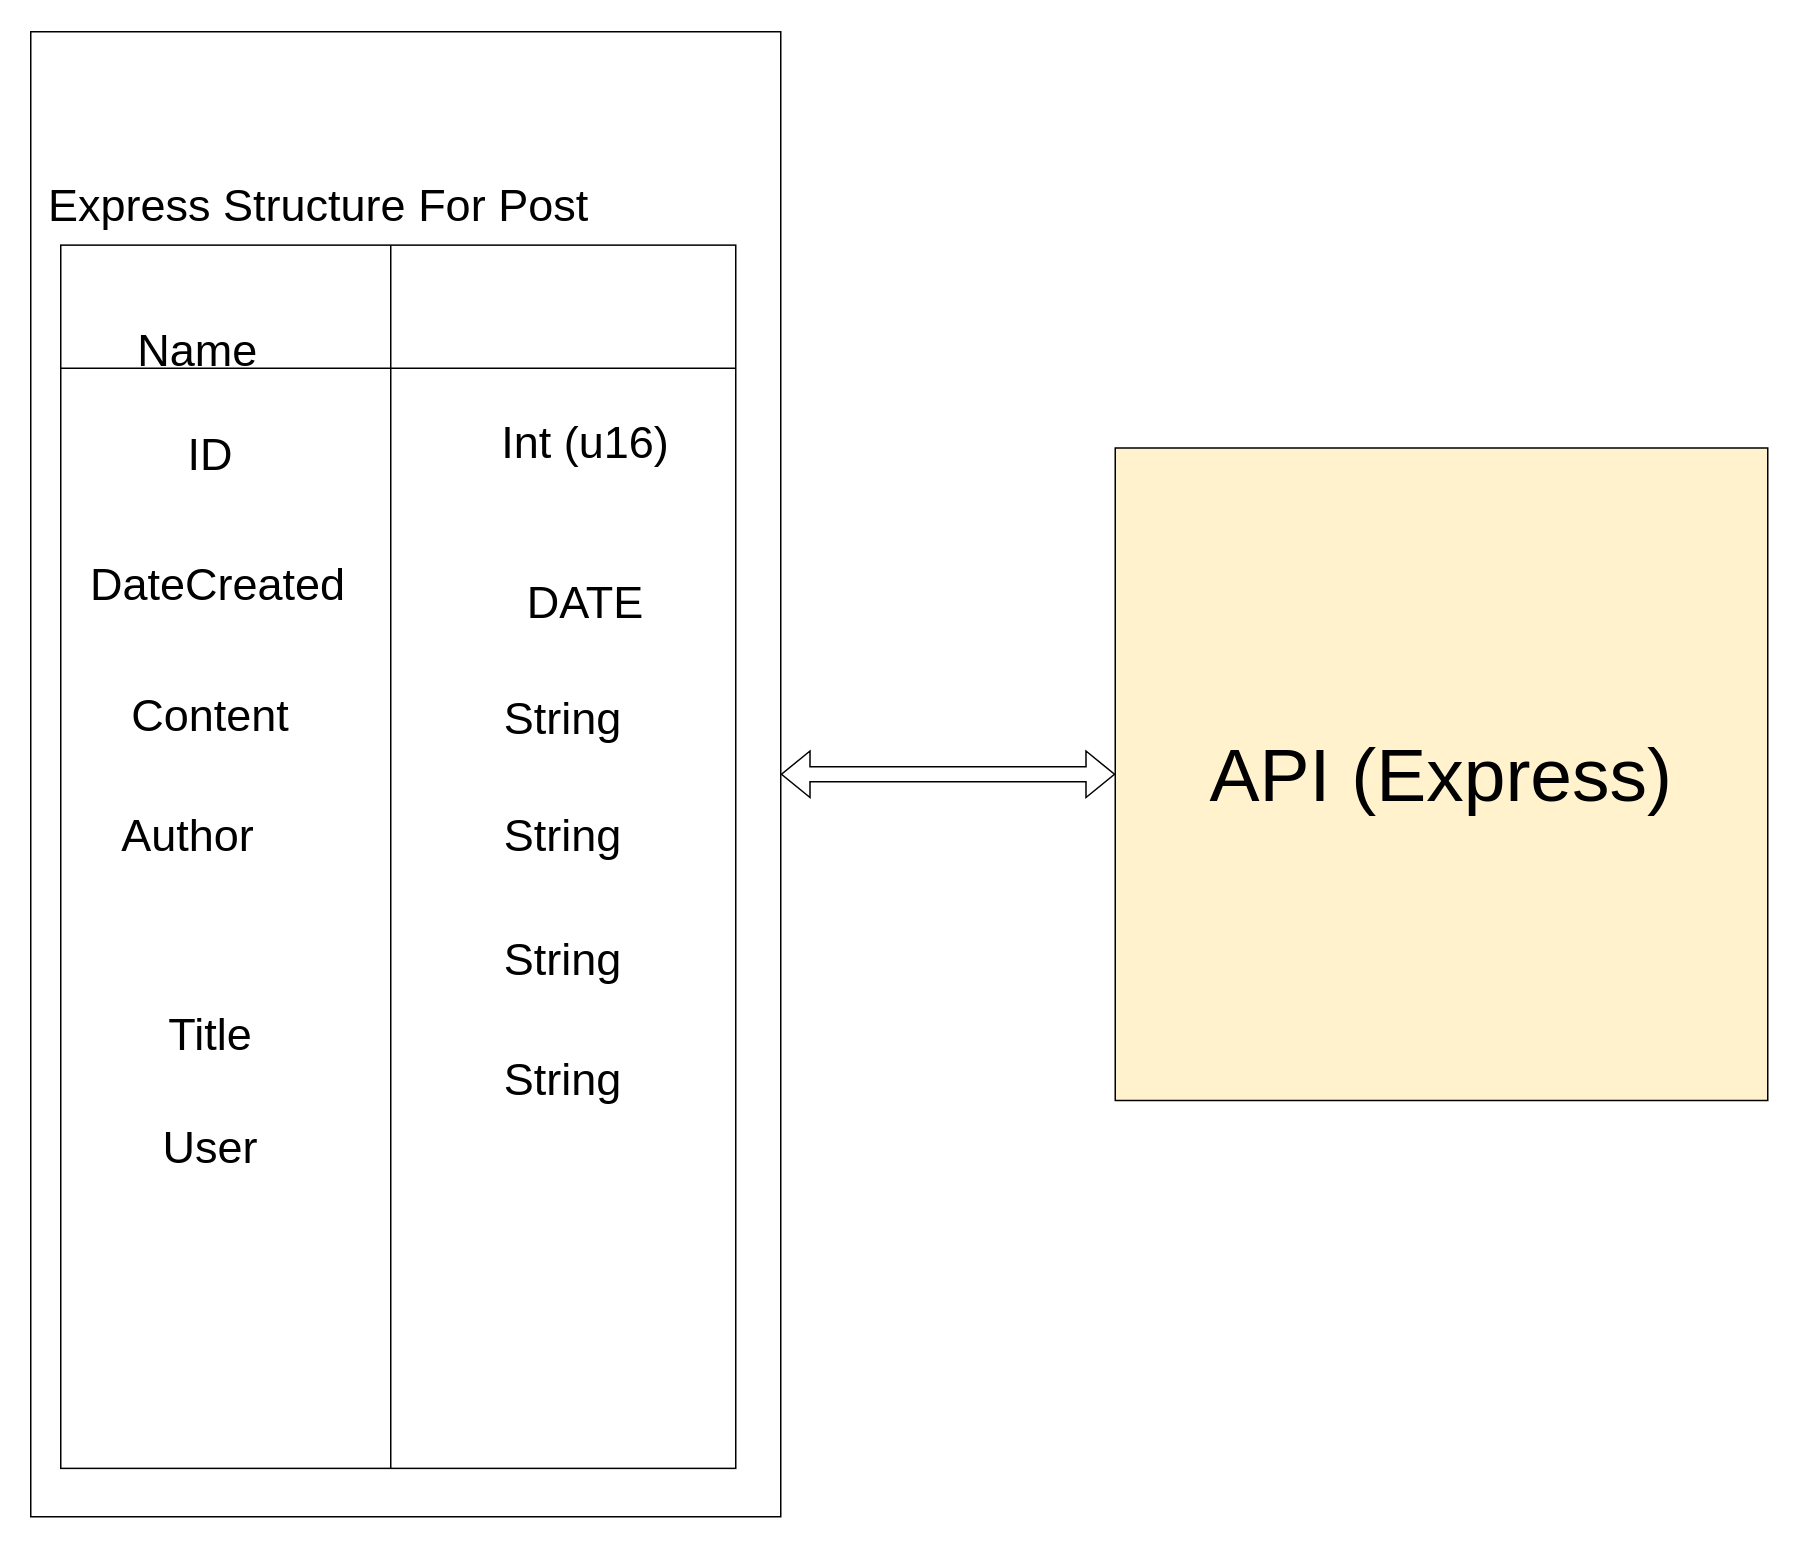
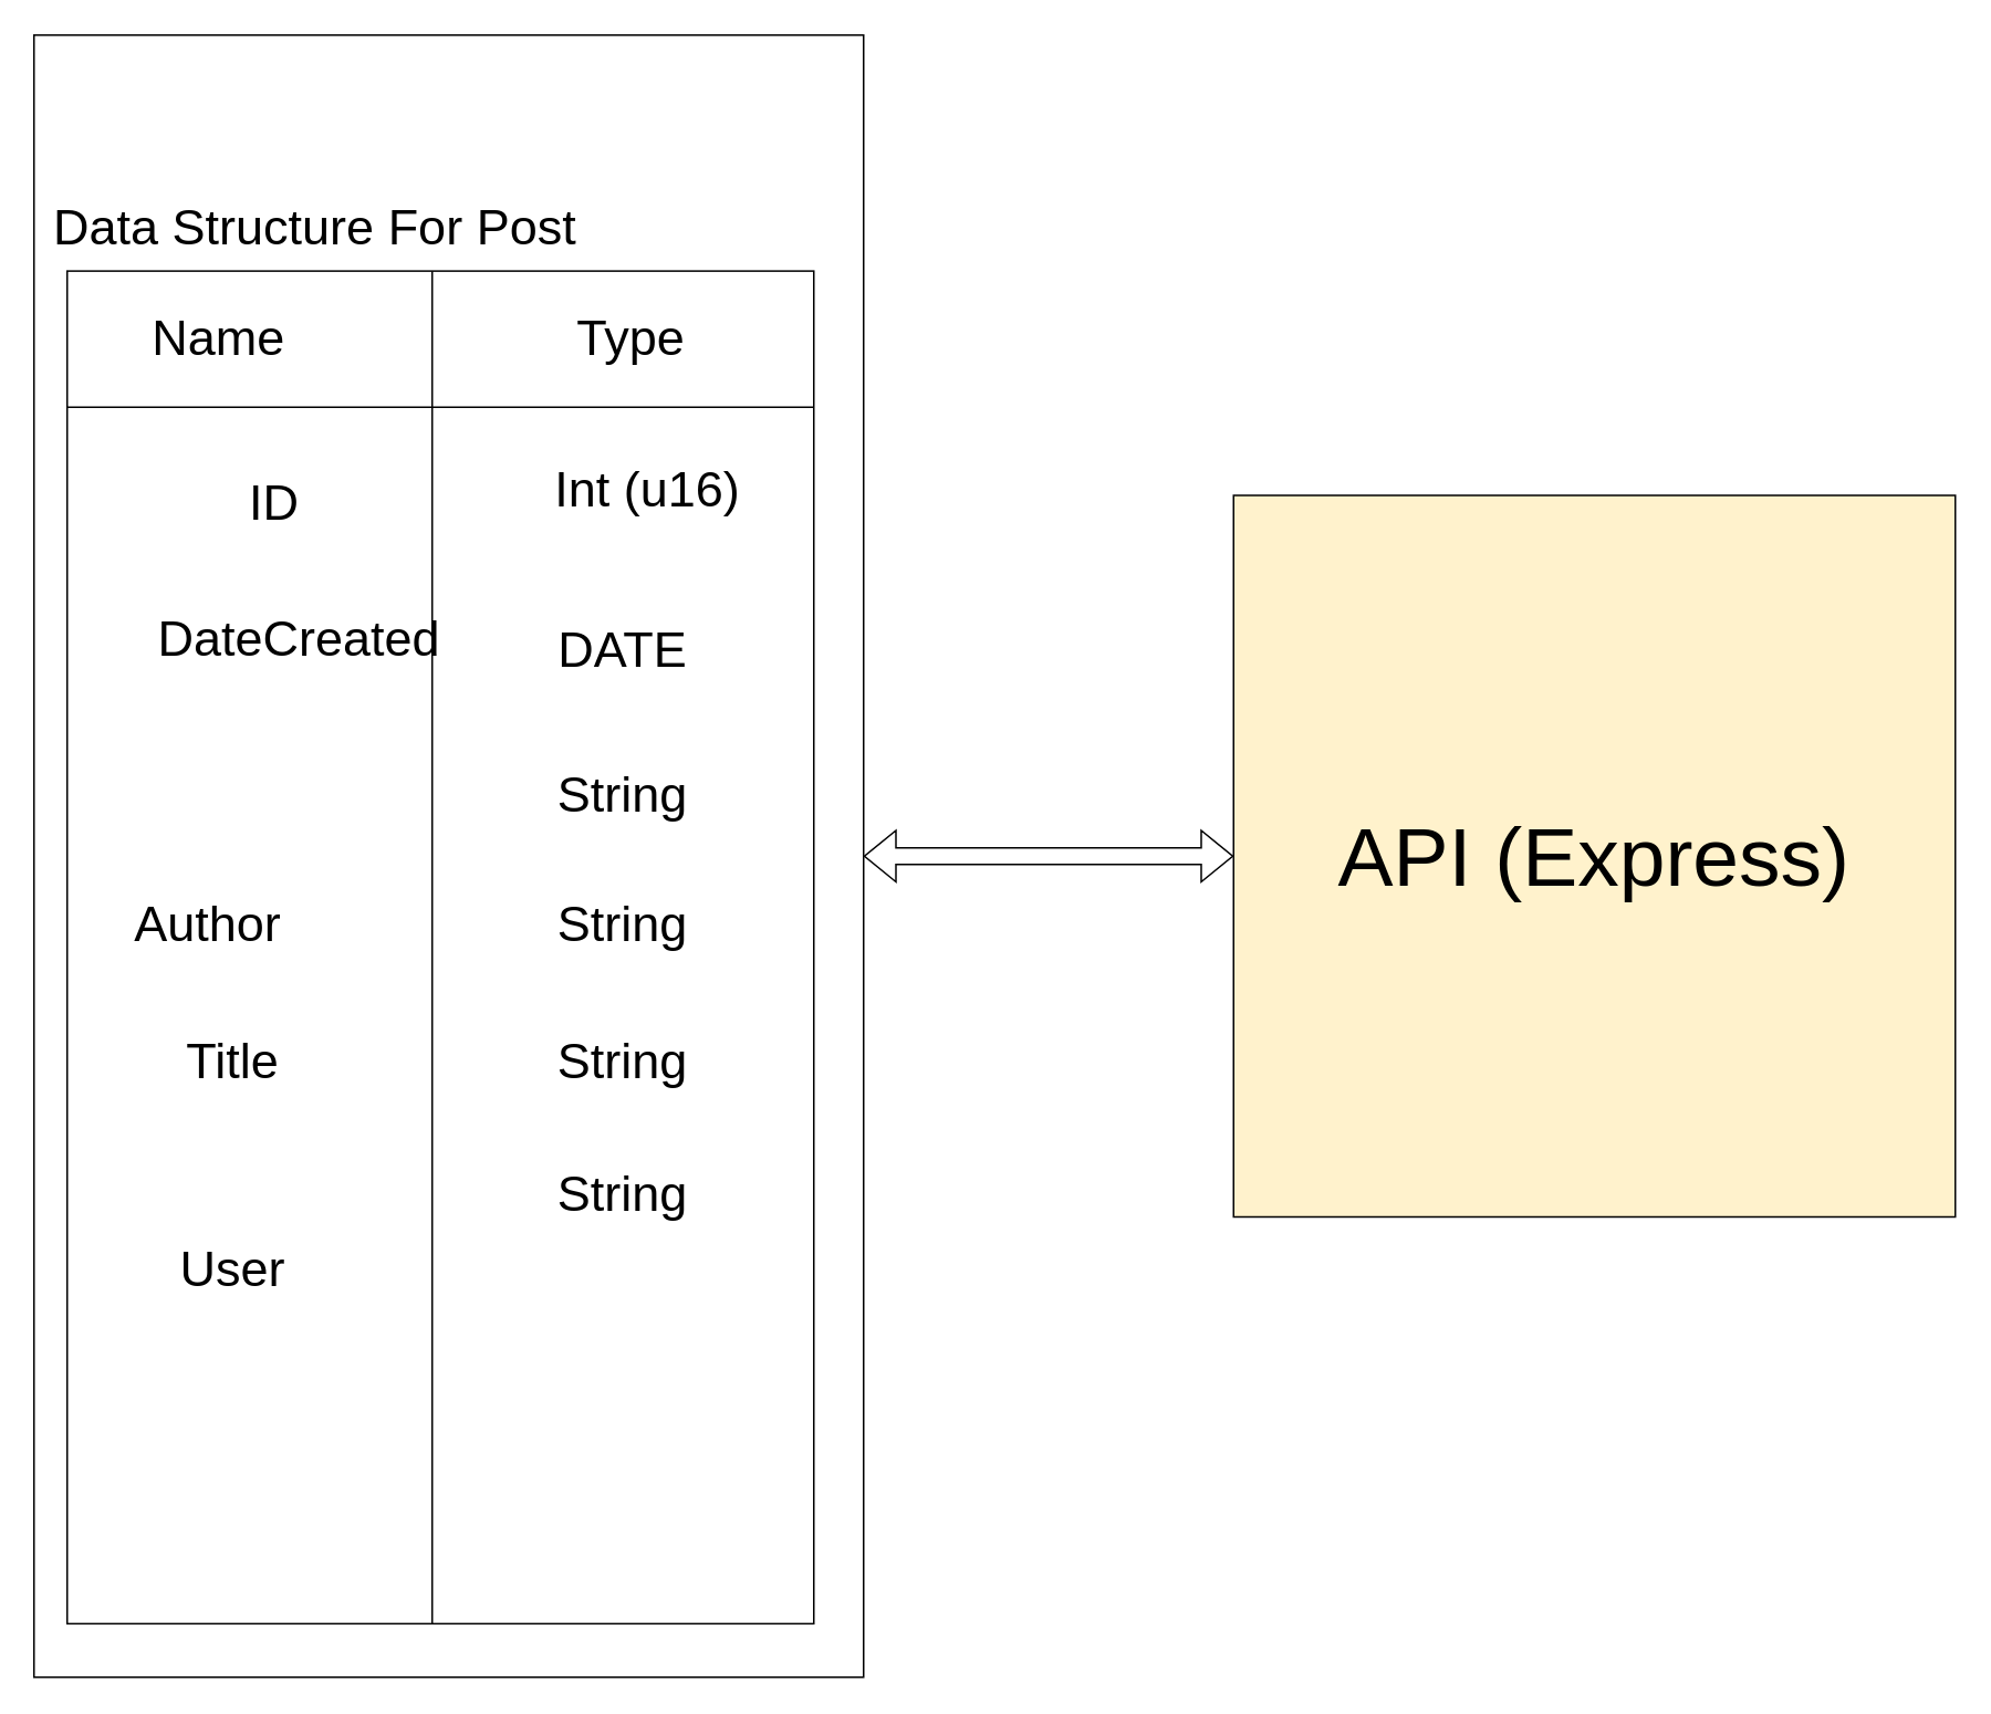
- <mxCell id="5" value="Express Structure For Post&lt;br style=&quot;font-size: 30px;&quot;&gt;" style="text;html=1;strokeColor=none;fillColor=none;align=left;verticalAlign=middle;whiteSpace=wrap;rounded=0;fontSize=30;" vertex="1" parent="1"><mxGeometry x="30" y="120.5" width="550" height="30" as="geometry" /></mxCell>
+ <mxCell id="5" value="Data Structure For Post&lt;br style=&quot;font-size: 30px;&quot;&gt;" style="text;html=1;strokeColor=none;fillColor=none;align=left;verticalAlign=middle;whiteSpace=wrap;rounded=0;fontSize=30;" vertex="1" parent="1"><mxGeometry x="30" y="120.5" width="550" height="30" as="geometry" /></mxCell>
+ <mxCell id="7" value="Type" style="text;html=1;strokeColor=none;fillColor=none;align=center;verticalAlign=middle;whiteSpace=wrap;rounded=0;fontSize=30;" vertex="1" parent="1"><mxGeometry x="350" y="188" width="60" height="30" as="geometry" /></mxCell>
- <mxCell id="6" value="Name" style="text;html=1;strokeColor=none;fillColor=none;align=center;verticalAlign=middle;whiteSpace=wrap;rounded=0;fontSize=30;" vertex="1" parent="1"><mxGeometry x="90" y="218" width="83" height="30" as="geometry" /></mxCell>
+ <mxCell id="6" value="Name" style="text;html=1;strokeColor=none;fillColor=none;align=center;verticalAlign=middle;whiteSpace=wrap;rounded=0;fontSize=30;" vertex="1" parent="1"><mxGeometry x="90" y="188" width="83" height="30" as="geometry" /></mxCell>
- <mxCell id="8" value="ID" style="text;html=1;strokeColor=none;fillColor=none;align=center;verticalAlign=middle;whiteSpace=wrap;rounded=0;fontSize=30;" vertex="1" parent="1"><mxGeometry x="60" y="268" width="160" height="67" as="geometry" /></mxCell>
+ <mxCell id="8" value="ID" style="text;html=1;strokeColor=none;fillColor=none;align=center;verticalAlign=middle;whiteSpace=wrap;rounded=0;fontSize=30;" vertex="1" parent="1"><mxGeometry x="85" y="268" width="160" height="67" as="geometry" /></mxCell>
- <mxCell id="14" value="DateCreated" style="text;html=1;strokeColor=none;fillColor=none;align=center;verticalAlign=middle;whiteSpace=wrap;rounded=0;fontSize=30;" vertex="1" parent="1"><mxGeometry x="50" y="355" width="190" height="67" as="geometry" /></mxCell>
+ <mxCell id="14" value="DateCreated" style="text;html=1;strokeColor=none;fillColor=none;align=center;verticalAlign=middle;whiteSpace=wrap;rounded=0;fontSize=30;" vertex="1" parent="1"><mxGeometry x="85" y="350" width="190" height="67" as="geometry" /></mxCell>
- <mxCell id="15" value="DATE" style="text;html=1;strokeColor=none;fillColor=none;align=center;verticalAlign=middle;whiteSpace=wrap;rounded=0;fontSize=30;" vertex="1" parent="1"><mxGeometry x="305" y="370.5" width="170" height="61.5" as="geometry" /></mxCell>
+ <mxCell id="15" value="DATE" style="text;html=1;strokeColor=none;fillColor=none;align=center;verticalAlign=middle;whiteSpace=wrap;rounded=0;fontSize=30;" vertex="1" parent="1"><mxGeometry x="290" y="360.5" width="170" height="61.5" as="geometry" /></mxCell>
- <mxCell id="10" value="Content" style="text;html=1;strokeColor=none;fillColor=none;align=center;verticalAlign=middle;whiteSpace=wrap;rounded=0;fontSize=30;" vertex="1" parent="1"><mxGeometry x="60" y="442" width="160" height="67" as="geometry" /></mxCell>
- <mxCell id="17" value="Title" style="text;html=1;strokeColor=none;fillColor=none;align=center;verticalAlign=middle;whiteSpace=wrap;rounded=0;fontSize=30;" vertex="1" parent="1"><mxGeometry x="60" y="655" width="160" height="67" as="geometry" /></mxCell>
+ <mxCell id="17" value="Title" style="text;html=1;strokeColor=none;fillColor=none;align=center;verticalAlign=middle;whiteSpace=wrap;rounded=0;fontSize=30;" vertex="1" parent="1"><mxGeometry x="60" y="605" width="160" height="67" as="geometry" /></mxCell>
